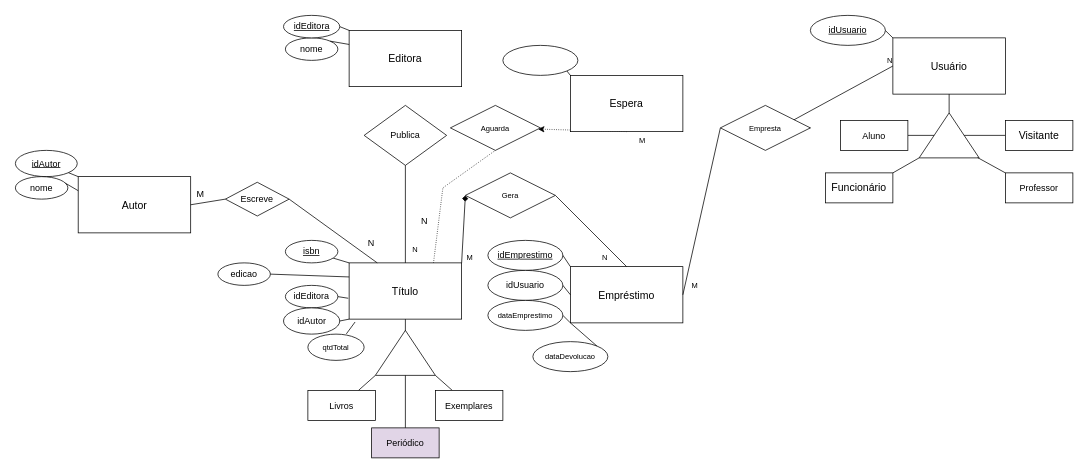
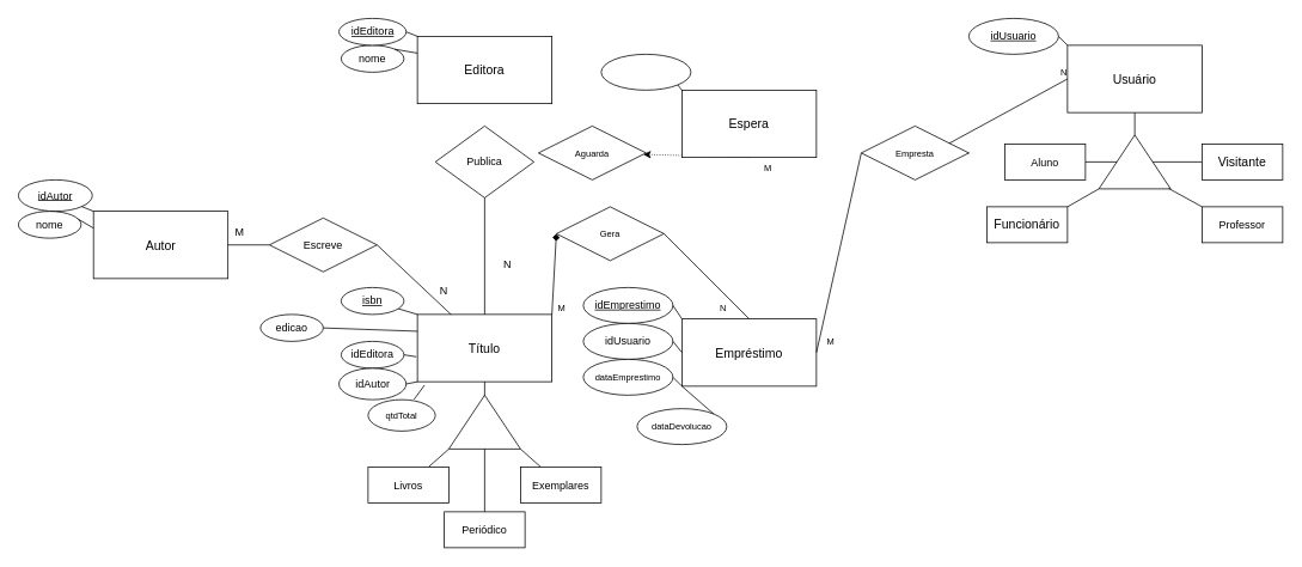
- <mxCell id="66" value="" style="endArrow=none;html=1;rounded=0;dashed=1;dashPattern=1 2;fontSize=10;exitX=0.5;exitY=1;exitDx=0;exitDy=0;startArrow=none;entryX=0.75;entryY=0;entryDx=0;entryDy=0;" edge="1" parent="1" source="70" target="2"><mxGeometry relative="1" as="geometry"><mxPoint x="750" y="360" as="sourcePoint" /><mxPoint x="910" y="360" as="targetPoint" /><Array as="points"><mxPoint x="590" y="250" /></Array></mxGeometry></mxCell>
- <mxCell id="67" value="N" style="resizable=0;html=1;align=right;verticalAlign=bottom;fontSize=10;" connectable="0" vertex="1" parent="66"><mxGeometry x="1" relative="1" as="geometry"><mxPoint x="-20" y="-10" as="offset" /></mxGeometry></mxCell>
- <mxCell id="52" value="Escreve" style="shape=rhombus;perimeter=rhombusPerimeter;whiteSpace=wrap;html=1;align=center;fontSize=12;" vertex="1" parent="1"><mxGeometry x="300" y="242.5" width="85" height="45" as="geometry" /></mxCell>
+ <mxCell id="52" value="Escreve" style="shape=rhombus;perimeter=rhombusPerimeter;whiteSpace=wrap;html=1;align=center;fontSize=12;" vertex="1" parent="1"><mxGeometry x="300" y="242.5" width="120" height="60" as="geometry" /></mxCell>
- <mxCell id="9" value="&lt;font style=&quot;font-size: 12px;&quot;&gt;Periódico&lt;/font&gt;" style="rounded=0;whiteSpace=wrap;html=1;fontSize=14;fillColor=#e1d5e7;" vertex="1" parent="1"><mxGeometry x="495" y="570" width="90" height="40" as="geometry" /></mxCell>
+ <mxCell id="9" value="&lt;font style=&quot;font-size: 12px;&quot;&gt;Periódico&lt;/font&gt;" style="rounded=0;whiteSpace=wrap;html=1;fontSize=14;" vertex="1" parent="1"><mxGeometry x="495" y="570" width="90" height="40" as="geometry" /></mxCell>
